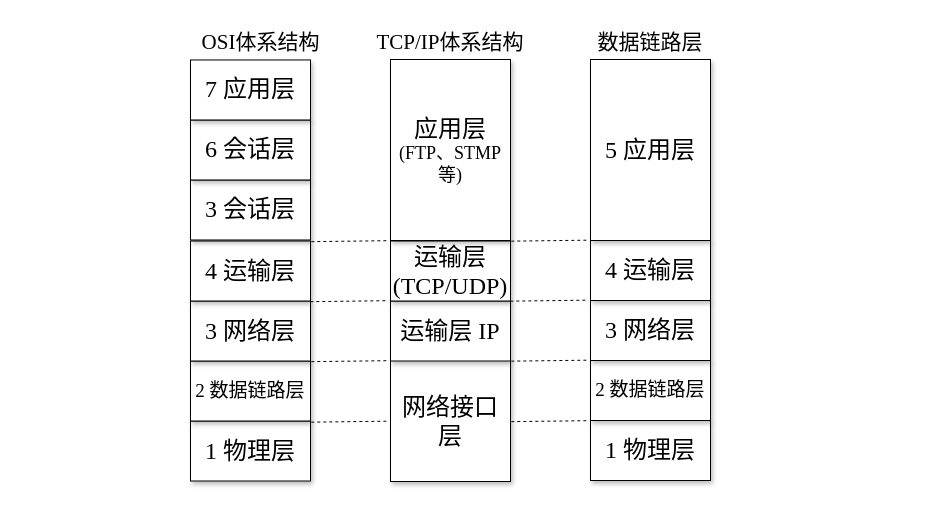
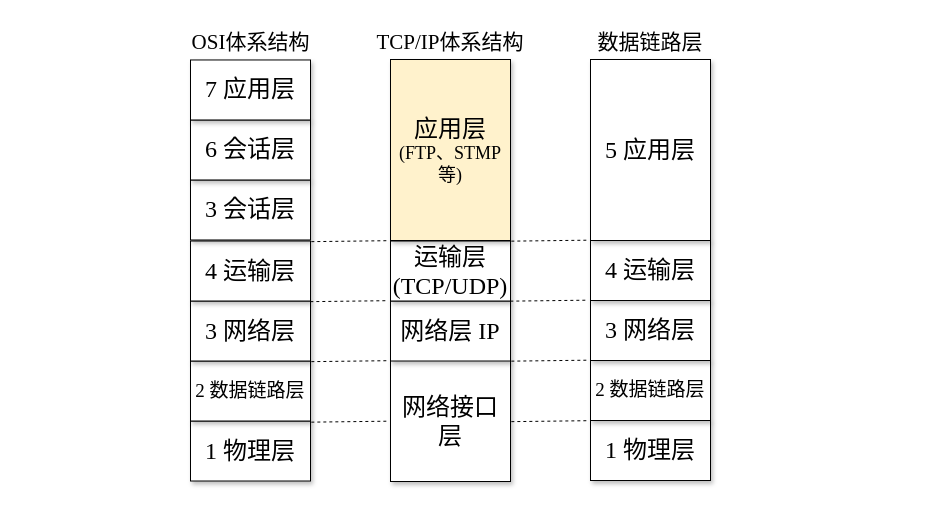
- <mxCell id="19" value="OSI体系结构" style="text;html=1;strokeColor=none;fillColor=none;align=center;verticalAlign=middle;whiteSpace=wrap;rounded=0;shadow=1;fontFamily=kaiti;fontSize=21;" parent="1" vertex="1"><mxGeometry x="192.5" y="32" width="135" height="20" as="geometry" /></mxCell>
+ <mxCell id="19" value="OSI体系结构" style="text;html=1;strokeColor=none;fillColor=none;align=center;verticalAlign=middle;whiteSpace=wrap;rounded=0;shadow=1;fontFamily=kaiti;fontSize=21;" parent="1" vertex="1"><mxGeometry x="182.5" y="32" width="135" height="20" as="geometry" /></mxCell>
- <mxCell id="13" value="&lt;font face=&quot;kaiti&quot;&gt;&lt;span style=&quot;font-size: 24px&quot;&gt;应用层&lt;/span&gt;&lt;br&gt;&lt;font style=&quot;font-size: 18px&quot;&gt;(FTP、STMP等)&lt;/font&gt;&lt;br&gt;&lt;/font&gt;" style="rounded=0;whiteSpace=wrap;html=1;shadow=1;" parent="1" vertex="1"><mxGeometry x="390" y="59" width="120" height="181" as="geometry" /></mxCell>
+ <mxCell id="13" value="&lt;font face=&quot;kaiti&quot;&gt;&lt;span style=&quot;font-size: 24px&quot;&gt;应用层&lt;/span&gt;&lt;br&gt;&lt;font style=&quot;font-size: 18px&quot;&gt;(FTP、STMP等)&lt;/font&gt;&lt;br&gt;&lt;/font&gt;" style="rounded=0;whiteSpace=wrap;html=1;shadow=1;fillColor=#fff2cc;" parent="1" vertex="1"><mxGeometry x="390" y="59" width="120" height="181" as="geometry" /></mxCell>
- <mxCell id="11" value="运输层 IP" style="rounded=0;whiteSpace=wrap;html=1;shadow=1;fontSize=24;fontFamily=kaiti;" parent="1" vertex="1"><mxGeometry x="390" y="300.5" width="120" height="60" as="geometry" /></mxCell>
+ <mxCell id="11" value="网络层 IP" style="rounded=0;whiteSpace=wrap;html=1;shadow=1;fontSize=24;fontFamily=kaiti;" parent="1" vertex="1"><mxGeometry x="390" y="300.5" width="120" height="60" as="geometry" /></mxCell>
